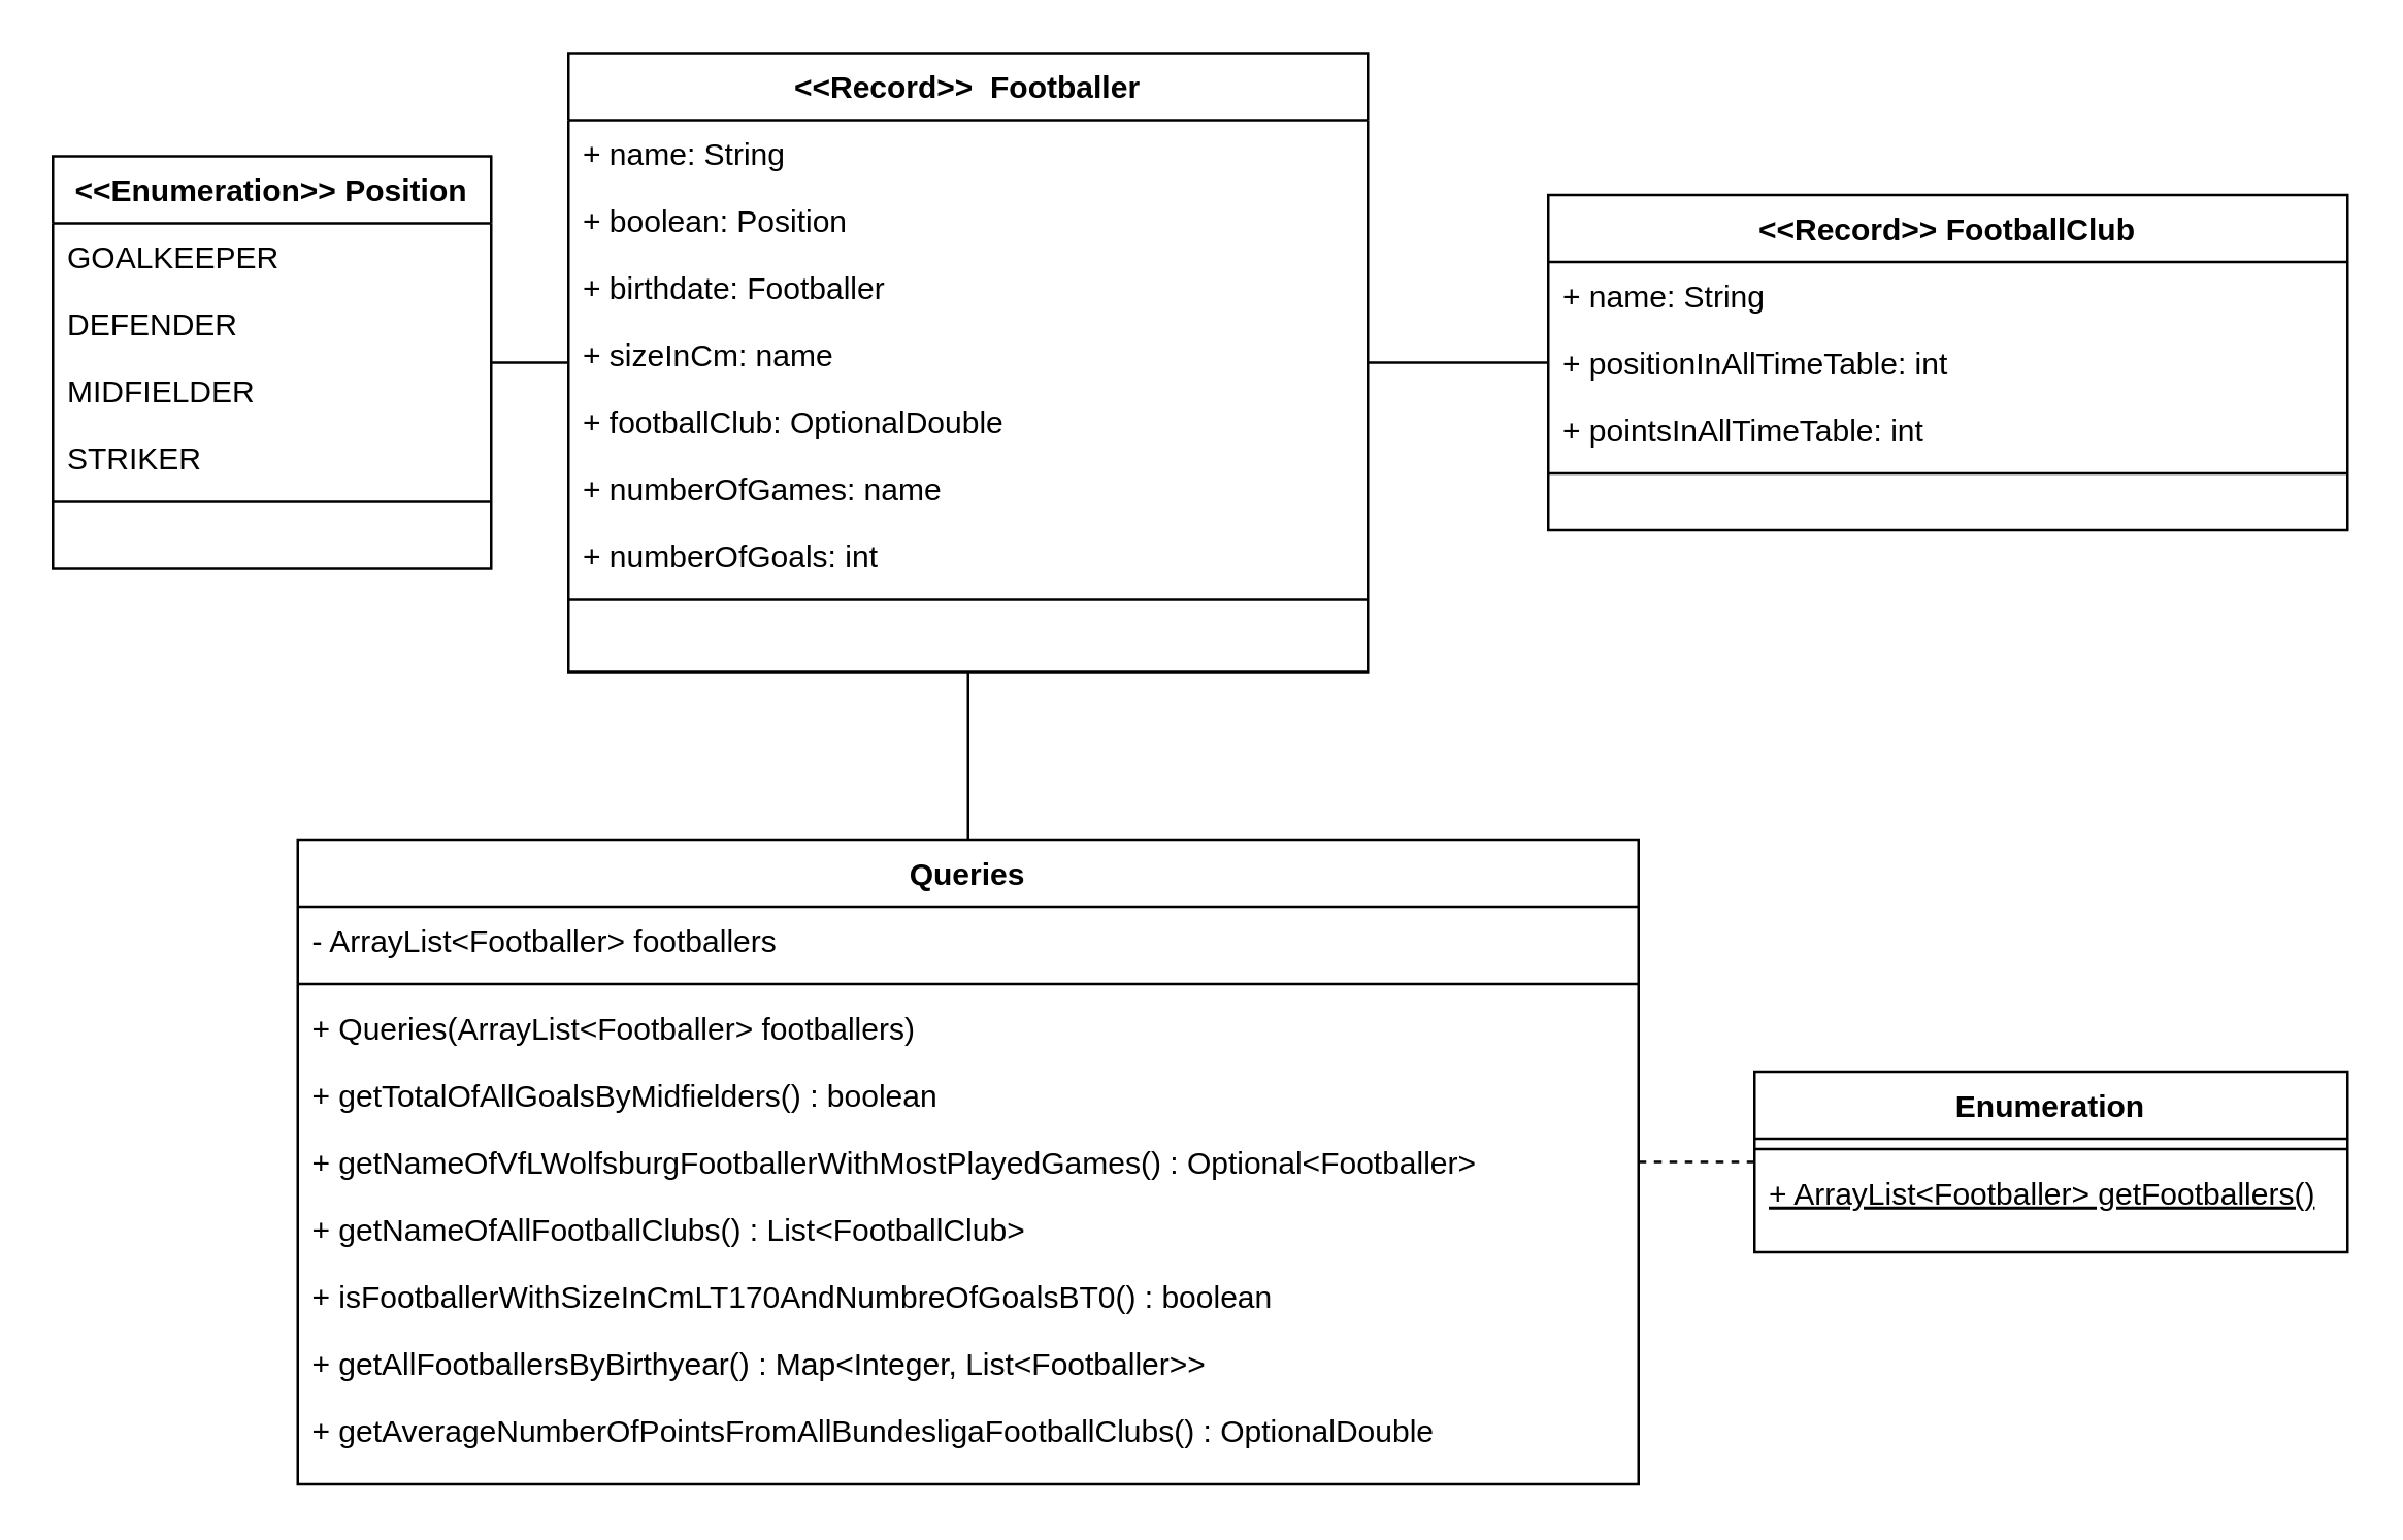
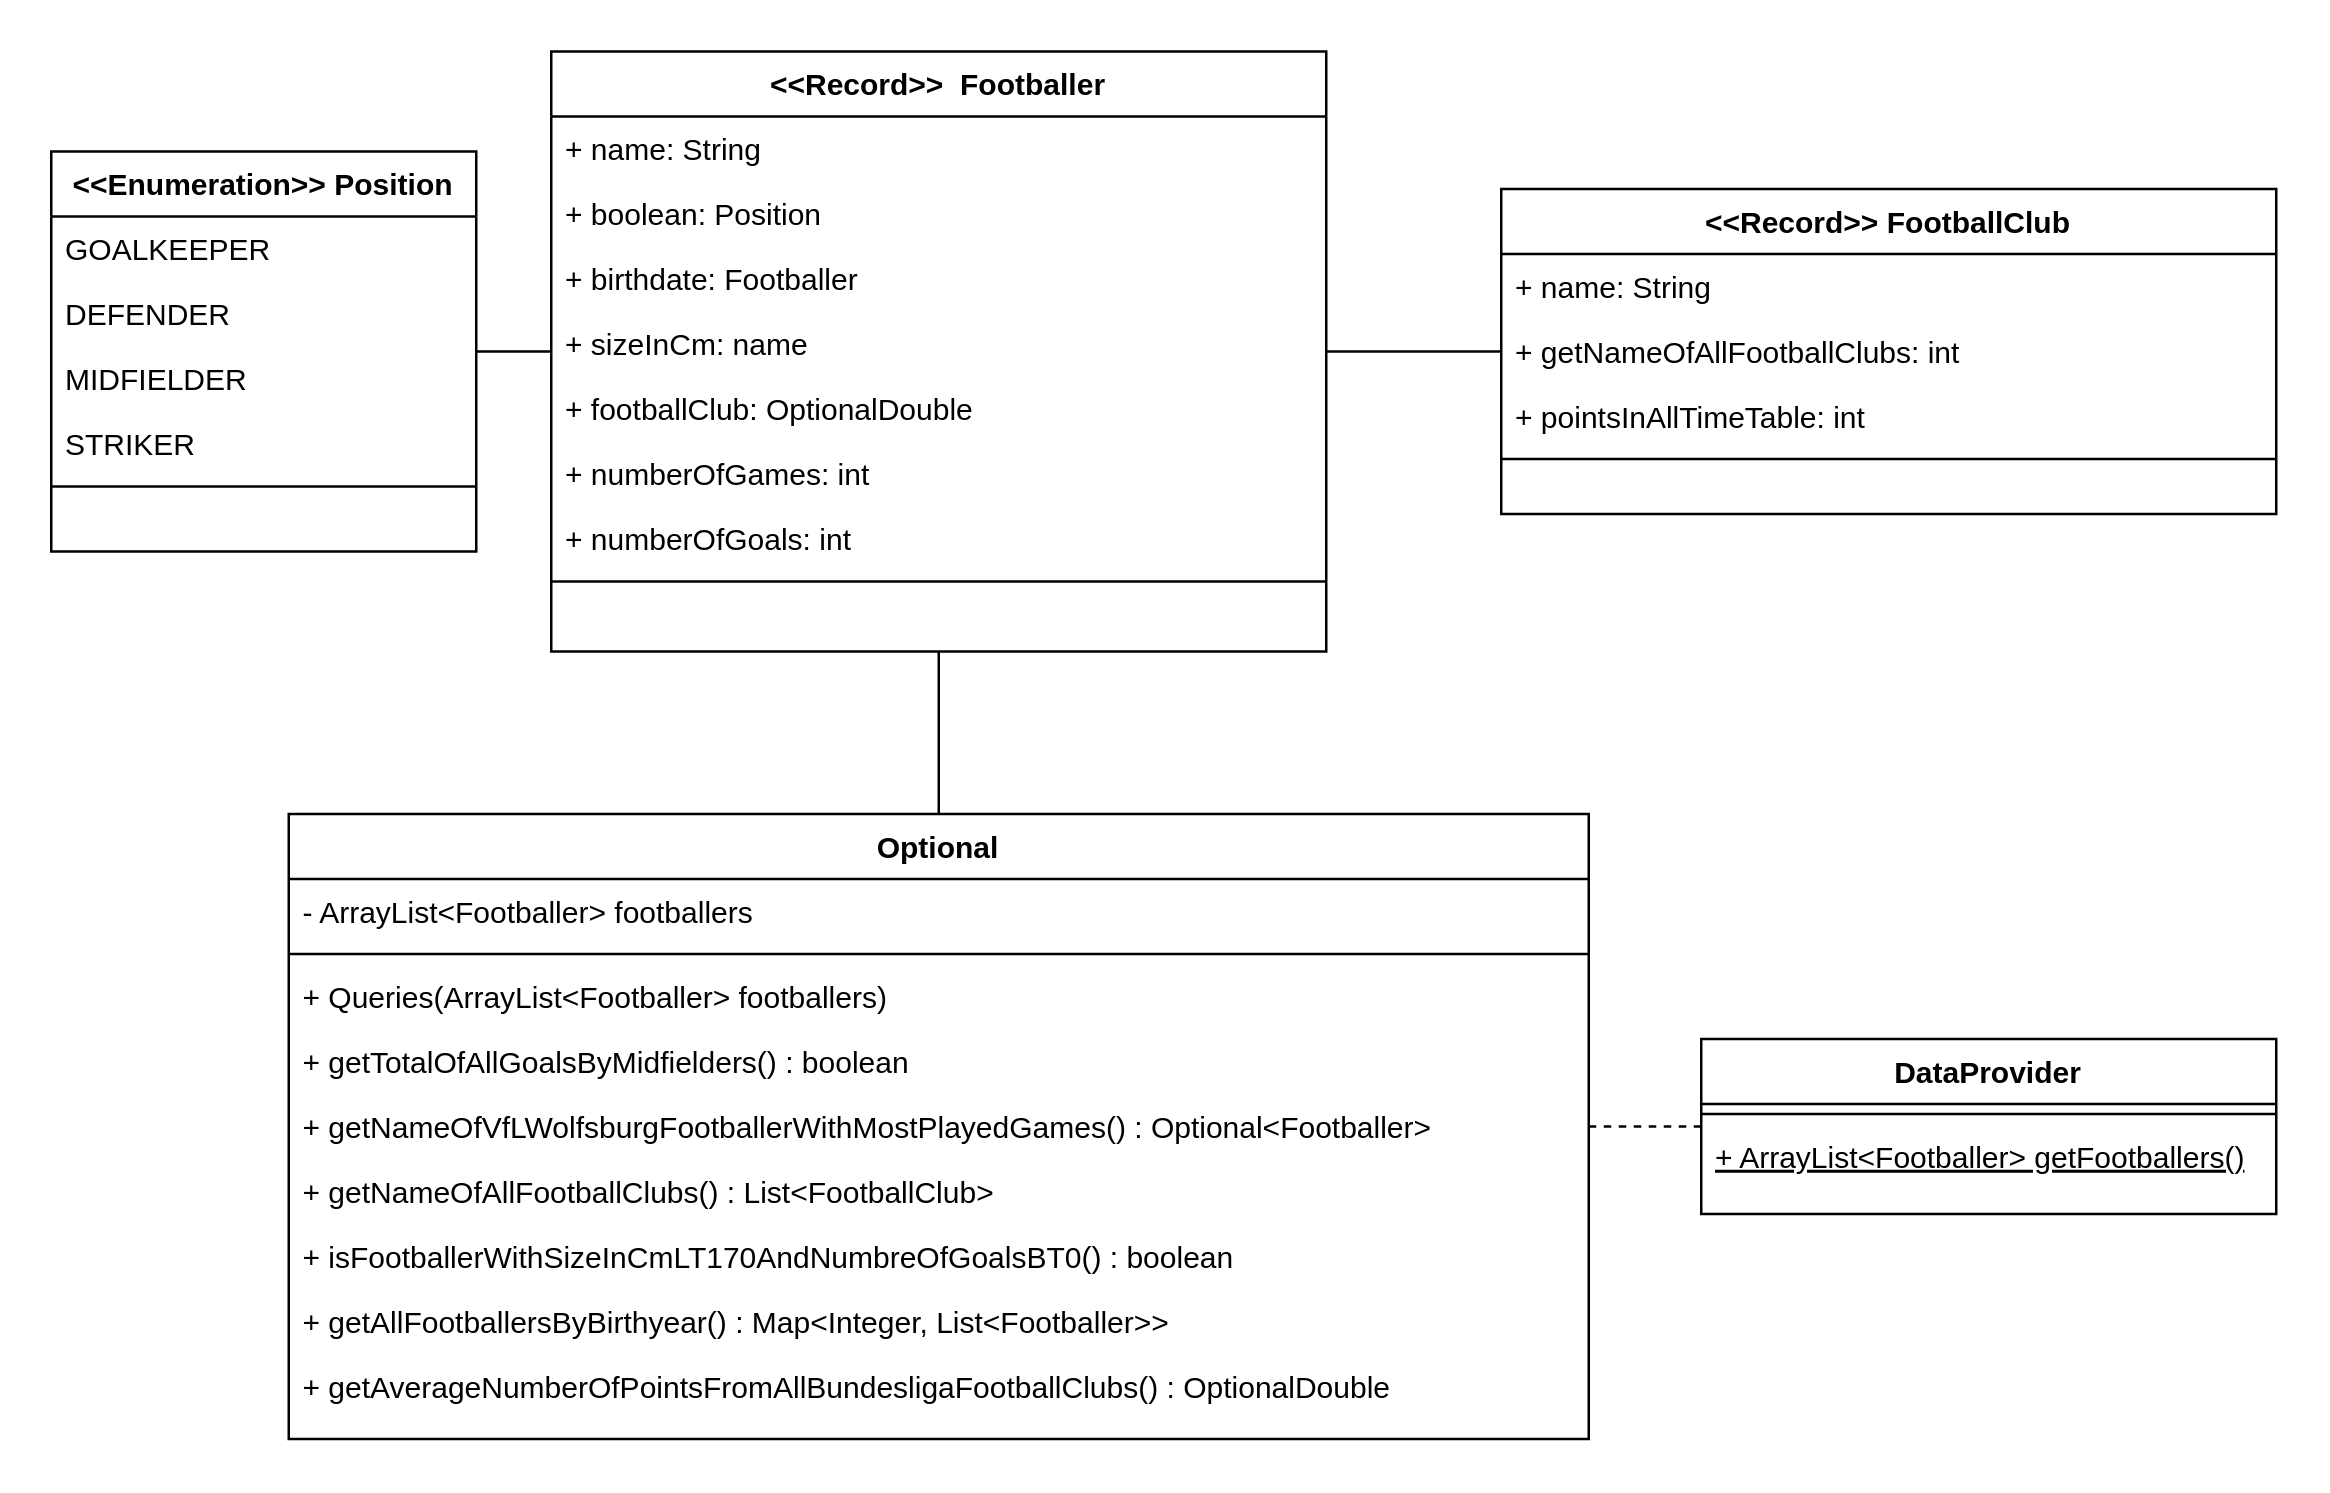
- <mxCell id="34" value="+ positionInAllTimeTable: int" style="text;align=left;verticalAlign=top;spacingLeft=4;spacingRight=4;overflow=hidden;rotatable=0;points=[[0,0.5],[1,0.5]];portConstraint=eastwest;" vertex="1" parent="32"><mxGeometry y="52" width="310" height="26" as="geometry" /></mxCell>
+ <mxCell id="34" value="+ getNameOfAllFootballClubs: int" style="text;align=left;verticalAlign=top;spacingLeft=4;spacingRight=4;overflow=hidden;rotatable=0;points=[[0,0.5],[1,0.5]];portConstraint=eastwest;" vertex="1" parent="32"><mxGeometry y="52" width="310" height="26" as="geometry" /></mxCell>
- <mxCell id="11" value="+ numberOfGames: name" style="text;align=left;verticalAlign=top;spacingLeft=4;spacingRight=4;overflow=hidden;rotatable=0;points=[[0,0.5],[1,0.5]];portConstraint=eastwest;" parent="5" vertex="1"><mxGeometry y="156" width="310" height="26" as="geometry" /></mxCell>
+ <mxCell id="11" value="+ numberOfGames: int" style="text;align=left;verticalAlign=top;spacingLeft=4;spacingRight=4;overflow=hidden;rotatable=0;points=[[0,0.5],[1,0.5]];portConstraint=eastwest;" parent="5" vertex="1"><mxGeometry y="156" width="310" height="26" as="geometry" /></mxCell>
- <mxCell id="21" value="Queries" style="swimlane;fontStyle=1;align=center;verticalAlign=top;childLayout=stackLayout;horizontal=1;startSize=26;horizontalStack=0;resizeParent=1;resizeLast=0;collapsible=1;marginBottom=0;rounded=0;shadow=0;strokeWidth=1;" parent="1" vertex="1"><mxGeometry x="115" y="325" width="520" height="250" as="geometry"><mxRectangle x="230" y="140" width="160" height="26" as="alternateBounds" /></mxGeometry></mxCell>
+ <mxCell id="21" value="Optional" style="swimlane;fontStyle=1;align=center;verticalAlign=top;childLayout=stackLayout;horizontal=1;startSize=26;horizontalStack=0;resizeParent=1;resizeLast=0;collapsible=1;marginBottom=0;rounded=0;shadow=0;strokeWidth=1;" parent="1" vertex="1"><mxGeometry x="115" y="325" width="520" height="250" as="geometry"><mxRectangle x="230" y="140" width="160" height="26" as="alternateBounds" /></mxGeometry></mxCell>
- <mxCell id="2" value="Enumeration" style="swimlane;fontStyle=1;align=center;verticalAlign=top;childLayout=stackLayout;horizontal=1;startSize=26;horizontalStack=0;resizeParent=1;resizeLast=0;collapsible=1;marginBottom=0;rounded=0;shadow=0;strokeWidth=1;" parent="1" vertex="1"><mxGeometry x="680" y="415" width="230" height="70" as="geometry"><mxRectangle x="230" y="140" width="160" height="26" as="alternateBounds" /></mxGeometry></mxCell>
+ <mxCell id="2" value="DataProvider" style="swimlane;fontStyle=1;align=center;verticalAlign=top;childLayout=stackLayout;horizontal=1;startSize=26;horizontalStack=0;resizeParent=1;resizeLast=0;collapsible=1;marginBottom=0;rounded=0;shadow=0;strokeWidth=1;" parent="1" vertex="1"><mxGeometry x="680" y="415" width="230" height="70" as="geometry"><mxRectangle x="230" y="140" width="160" height="26" as="alternateBounds" /></mxGeometry></mxCell>
